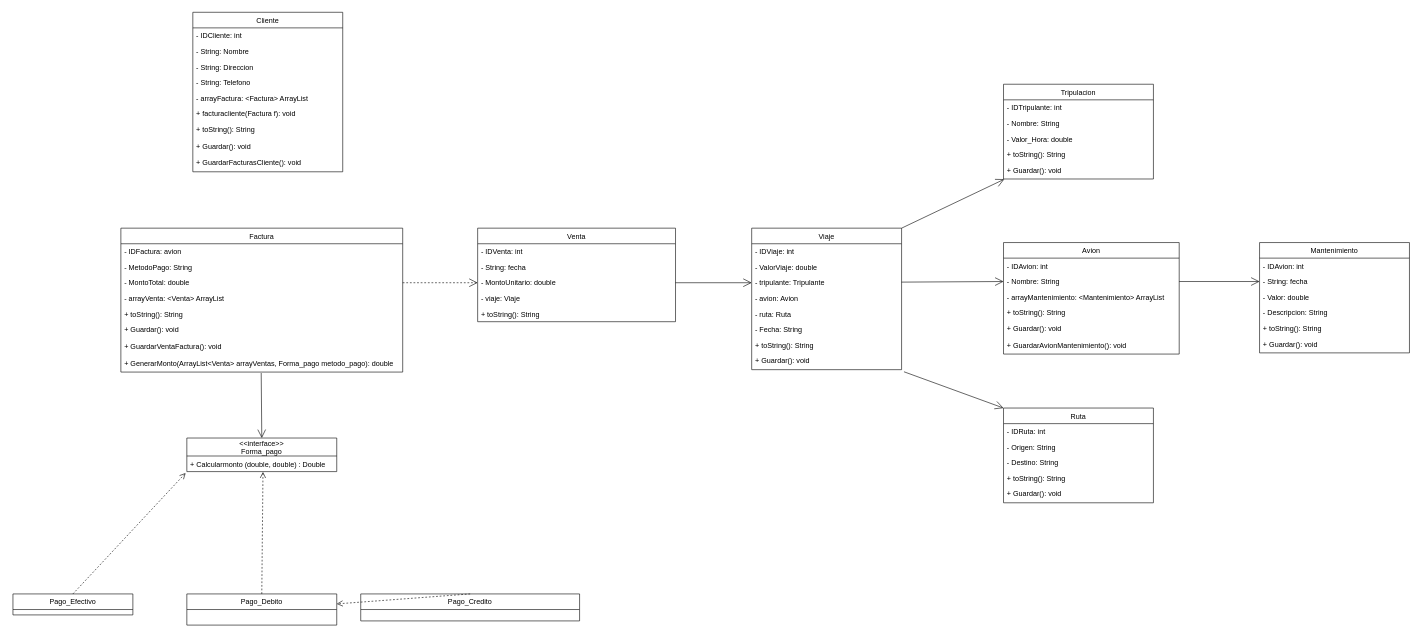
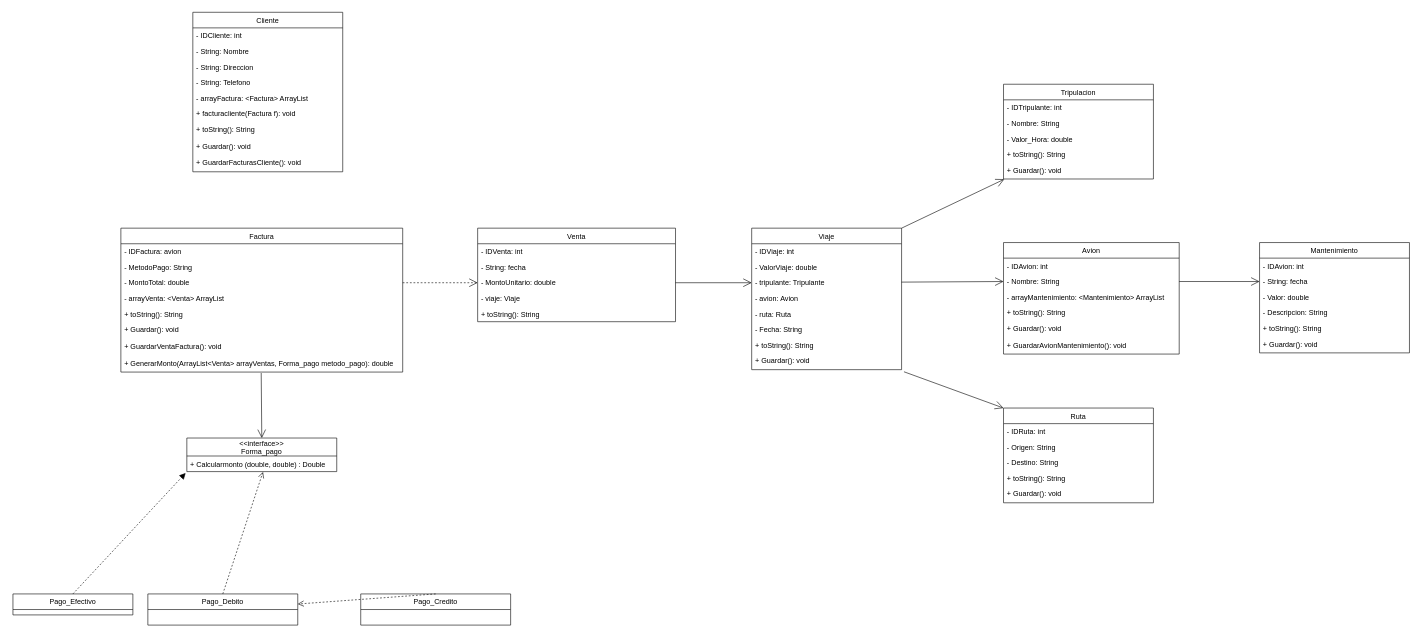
- <mxCell id="4" value="" style="html=1;verticalAlign=bottom;endArrow=open;dashed=1;endSize=8;exitX=0.5;exitY=0;exitDx=0;exitDy=0;entryX=-0.008;entryY=1.09;entryDx=0;entryDy=0;entryPerimeter=0;" parent="1" source="47" target="44" edge="1"><mxGeometry relative="1" as="geometry"><mxPoint x="1245" y="1030" as="sourcePoint" /><mxPoint x="1088.75" y="862.546" as="targetPoint" /></mxGeometry></mxCell>
+ <mxCell id="4" value="" style="html=1;verticalAlign=bottom;endArrow=block;dashed=1;endSize=8;exitX=0.5;exitY=0;exitDx=0;exitDy=0;entryX=-0.008;entryY=1.09;entryDx=0;entryDy=0;entryPerimeter=0;" parent="1" source="47" target="44" edge="1"><mxGeometry relative="1" as="geometry"><mxPoint x="1245" y="1030" as="sourcePoint" /><mxPoint x="1088.75" y="862.546" as="targetPoint" /></mxGeometry></mxCell>
- <mxCell id="45" value="Pago_Credito" style="swimlane;fontStyle=0;childLayout=stackLayout;horizontal=1;startSize=26;fillColor=none;horizontalStack=0;resizeParent=1;resizeParentMax=0;resizeLast=0;collapsible=1;marginBottom=0;" parent="1" vertex="1"><mxGeometry x="600" y="990" width="365" height="45" as="geometry" /></mxCell>
+ <mxCell id="45" value="Pago_Credito" style="swimlane;fontStyle=0;childLayout=stackLayout;horizontal=1;startSize=26;fillColor=none;horizontalStack=0;resizeParent=1;resizeParentMax=0;resizeLast=0;collapsible=1;marginBottom=0;" parent="1" vertex="1"><mxGeometry x="600" y="990" width="250" height="52" as="geometry" /></mxCell>
- <mxCell id="46" value="Pago_Debito" style="swimlane;fontStyle=0;childLayout=stackLayout;horizontal=1;startSize=26;fillColor=none;horizontalStack=0;resizeParent=1;resizeParentMax=0;resizeLast=0;collapsible=1;marginBottom=0;" parent="1" vertex="1"><mxGeometry x="310" y="990" width="250" height="52" as="geometry" /></mxCell>
+ <mxCell id="46" value="Pago_Debito" style="swimlane;fontStyle=0;childLayout=stackLayout;horizontal=1;startSize=26;fillColor=none;horizontalStack=0;resizeParent=1;resizeParentMax=0;resizeLast=0;collapsible=1;marginBottom=0;" parent="1" vertex="1"><mxGeometry x="245" y="990" width="250" height="52" as="geometry" /></mxCell>
